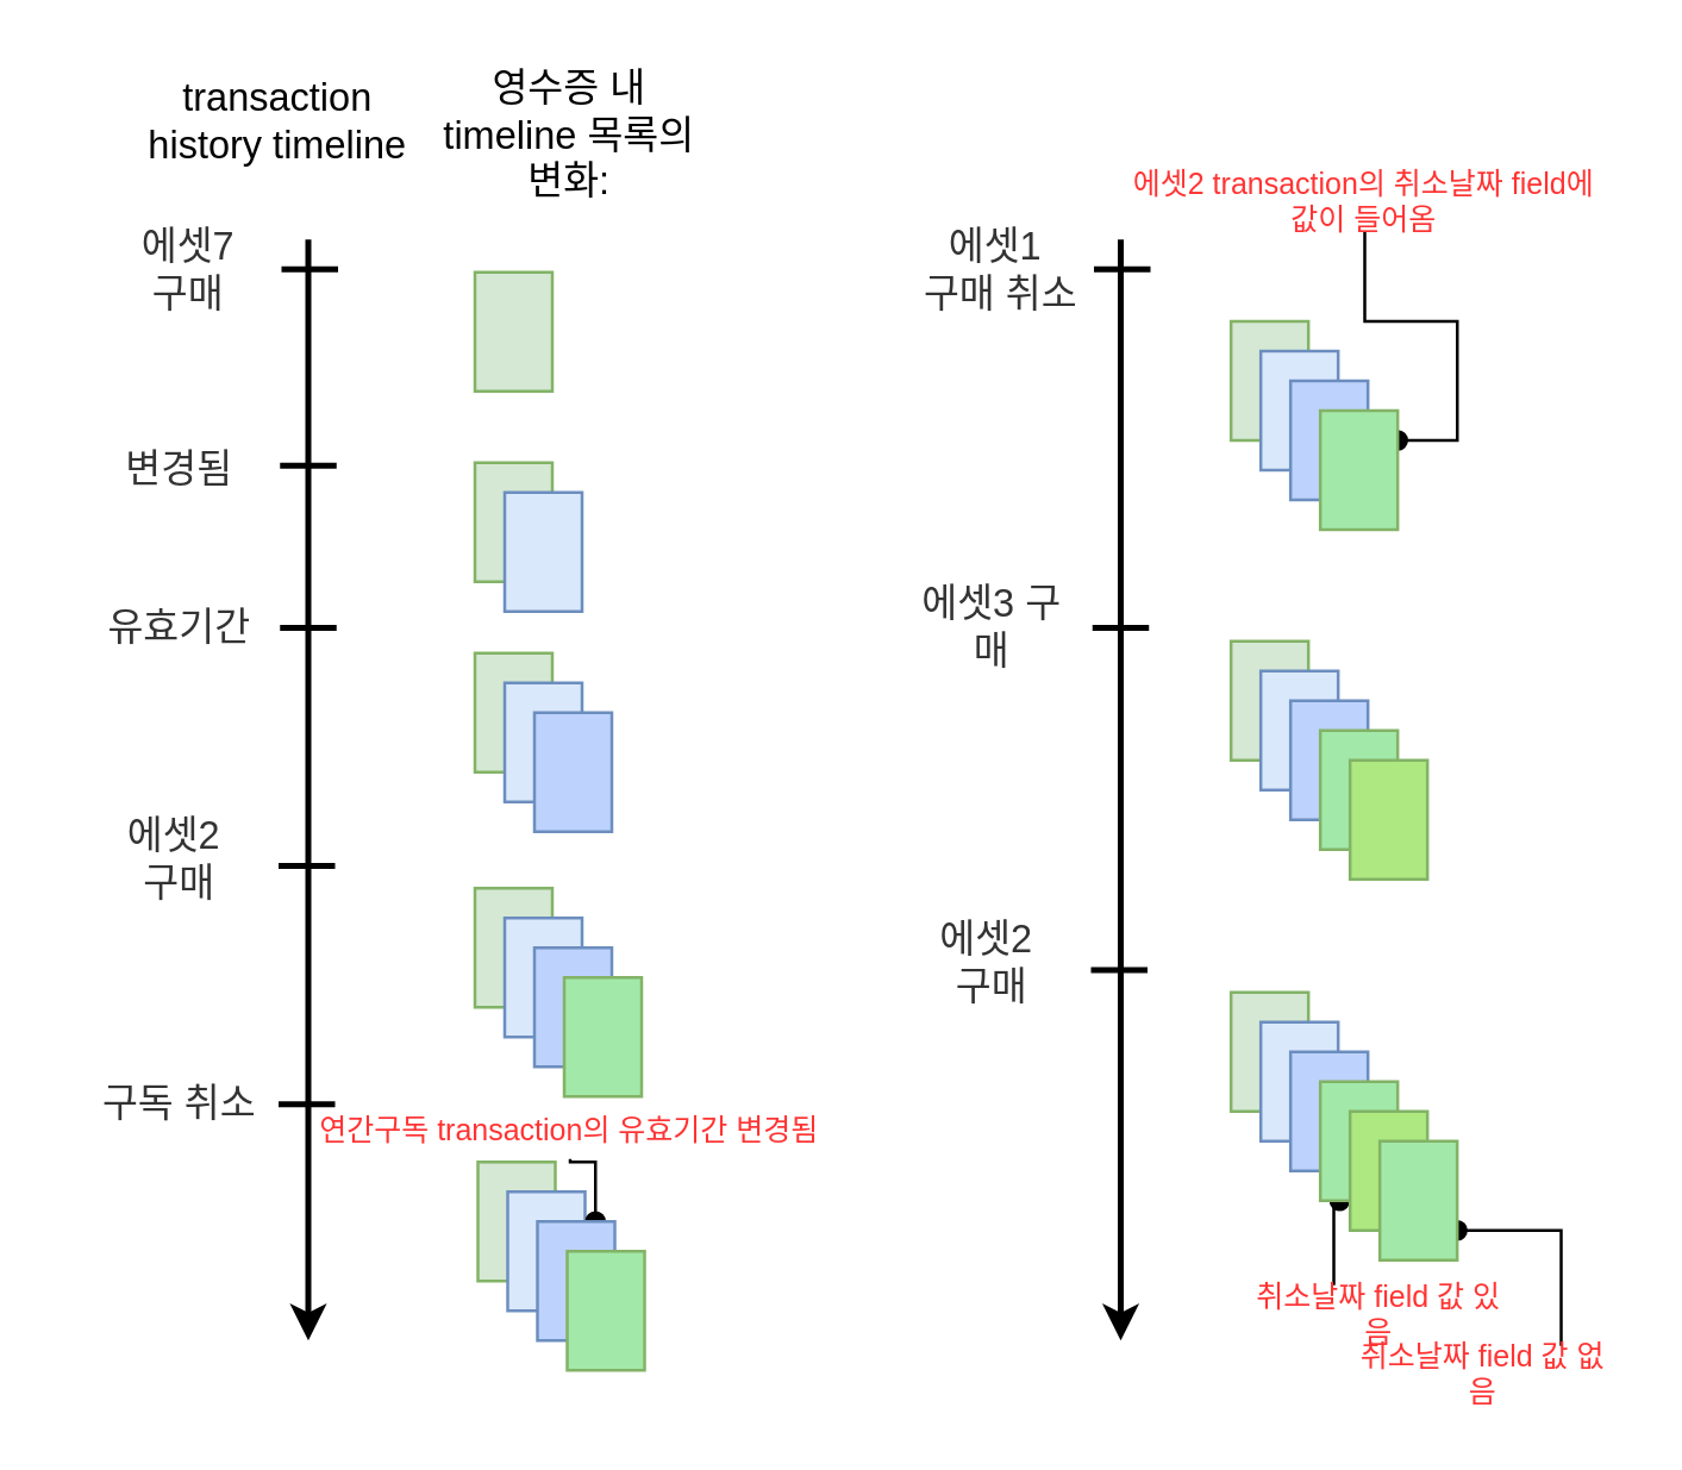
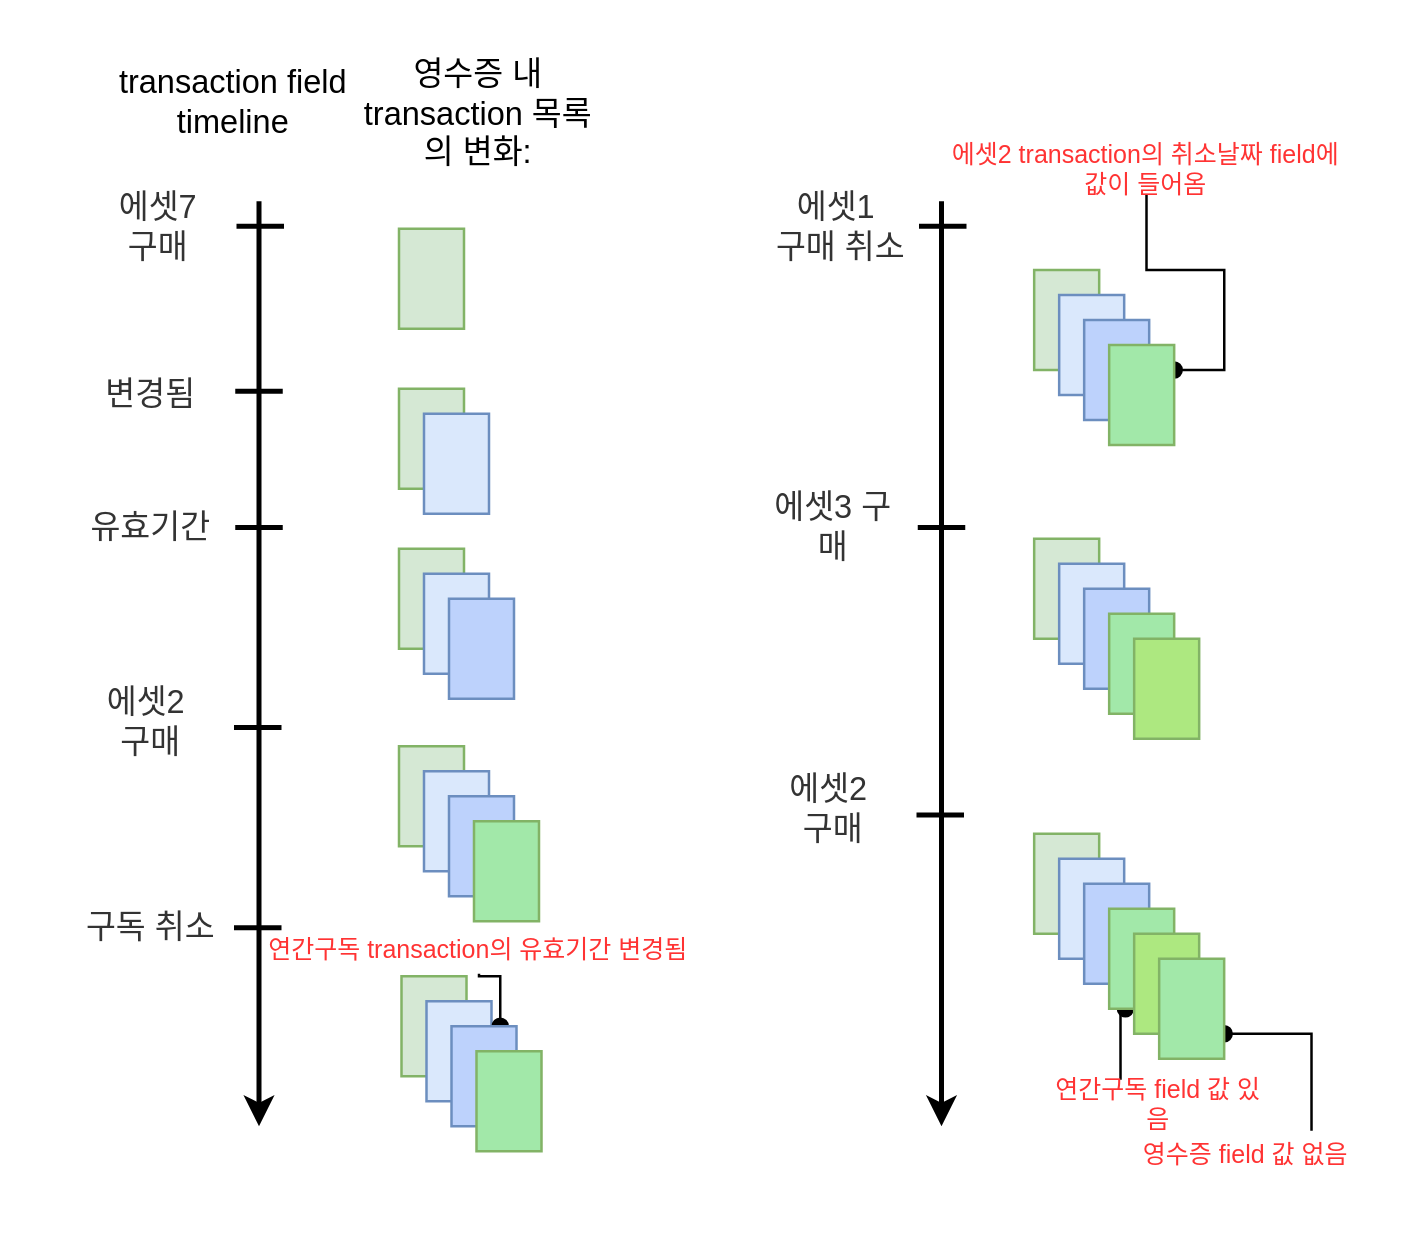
- <mxCell id="10" value="transaction history timeline" style="text;html=1;strokeColor=none;fillColor=none;align=center;verticalAlign=middle;whiteSpace=wrap;rounded=0;fontSize=13;" vertex="1" parent="1"><mxGeometry x="43" y="20" width="100" height="40" as="geometry" /></mxCell>
+ <mxCell id="10" value="transaction field timeline" style="text;html=1;strokeColor=none;fillColor=none;align=center;verticalAlign=middle;whiteSpace=wrap;rounded=0;fontSize=13;" vertex="1" parent="1"><mxGeometry x="43" y="20" width="100" height="40" as="geometry" /></mxCell>
- <mxCell id="9" value="영수증 내 timeline 목록의 변화:" style="text;html=1;strokeColor=none;fillColor=none;align=center;verticalAlign=middle;whiteSpace=wrap;rounded=0;fontSize=13;" vertex="1" parent="1"><mxGeometry x="141" y="25" width="100" height="40" as="geometry" /></mxCell>
+ <mxCell id="9" value="영수증 내 transaction 목록의 변화:" style="text;html=1;strokeColor=none;fillColor=none;align=center;verticalAlign=middle;whiteSpace=wrap;rounded=0;fontSize=13;" vertex="1" parent="1"><mxGeometry x="141" y="25" width="100" height="40" as="geometry" /></mxCell>
- <mxCell id="57" value="취소날짜 field 값 있음" style="text;html=1;strokeColor=none;fillColor=none;align=center;verticalAlign=middle;whiteSpace=wrap;rounded=0;fontSize=10;fontColor=#FF3333;" vertex="1" parent="1"><mxGeometry x="418" y="430" width="90" height="21" as="geometry" /></mxCell>
+ <mxCell id="57" value="연간구독 field 값 있음" style="text;html=1;strokeColor=none;fillColor=none;align=center;verticalAlign=middle;whiteSpace=wrap;rounded=0;fontSize=10;fontColor=#FF3333;" vertex="1" parent="1"><mxGeometry x="418" y="430" width="90" height="21" as="geometry" /></mxCell>
- <mxCell id="58" value="취소날짜 field 값 없음" style="text;html=1;strokeColor=none;fillColor=none;align=center;verticalAlign=middle;whiteSpace=wrap;rounded=0;fontSize=10;fontColor=#FF3333;" vertex="1" parent="1"><mxGeometry x="453" y="450.5" width="90" height="21" as="geometry" /></mxCell>
+ <mxCell id="58" value="영수증 field 값 없음" style="text;html=1;strokeColor=none;fillColor=none;align=center;verticalAlign=middle;whiteSpace=wrap;rounded=0;fontSize=10;fontColor=#FF3333;" vertex="1" parent="1"><mxGeometry x="453" y="450.5" width="90" height="21" as="geometry" /></mxCell>
